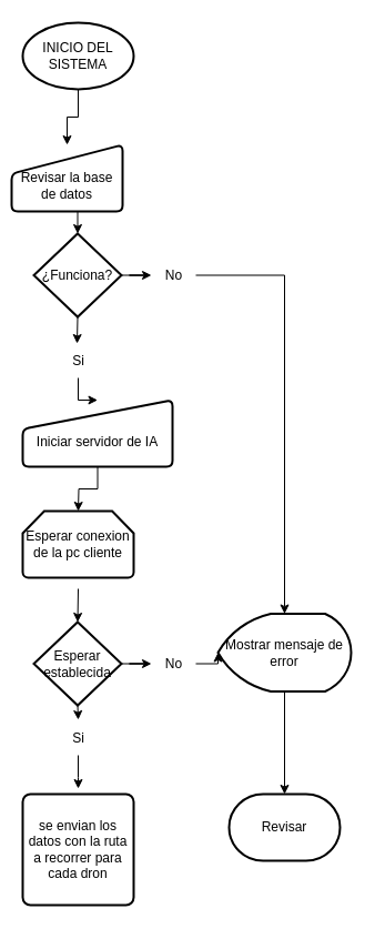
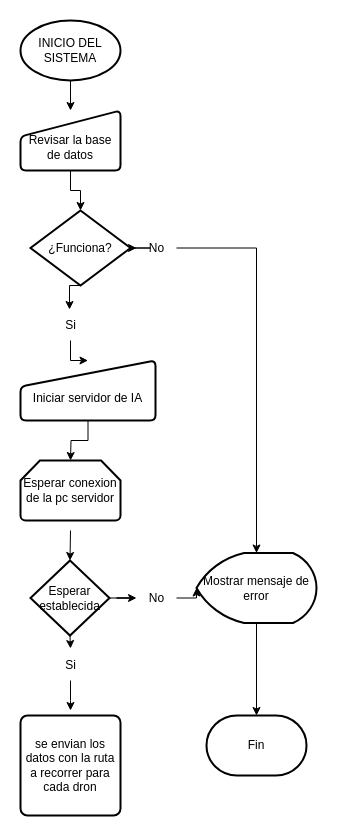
- <mxCell id="8" value="&lt;br&gt;Revisar la base de datos" style="html=1;strokeWidth=2;shape=manualInput;whiteSpace=wrap;rounded=1;size=26;arcSize=11;" vertex="1" parent="1"><mxGeometry x="10" y="130" width="100" height="60" as="geometry" /></mxCell>
+ <mxCell id="8" value="&lt;br&gt;Revisar la base de datos" style="html=1;strokeWidth=2;shape=manualInput;whiteSpace=wrap;rounded=1;size=26;arcSize=11;" vertex="1" parent="1"><mxGeometry x="20" y="110" width="100" height="60" as="geometry" /></mxCell>
- <mxCell id="6" value="¿Funciona?" style="strokeWidth=2;html=1;shape=mxgraph.flowchart.decision;whiteSpace=wrap;" vertex="1" parent="1"><mxGeometry x="30" y="210" width="79" height="75" as="geometry" /></mxCell>
+ <mxCell id="6" value="¿Funciona?" style="strokeWidth=2;html=1;shape=mxgraph.flowchart.decision;whiteSpace=wrap;" vertex="1" parent="1"><mxGeometry x="30" y="210" width="100" height="75" as="geometry" /></mxCell>
- <mxCell id="26" value="Esperar conexion de la pc cliente" style="strokeWidth=2;html=1;shape=mxgraph.flowchart.loop_limit;whiteSpace=wrap;" vertex="1" parent="1"><mxGeometry x="20" y="460" width="100" height="60" as="geometry" /></mxCell>
+ <mxCell id="26" value="Esperar conexion de la pc servidor" style="strokeWidth=2;html=1;shape=mxgraph.flowchart.loop_limit;whiteSpace=wrap;" vertex="1" parent="1"><mxGeometry x="20" y="460" width="100" height="60" as="geometry" /></mxCell>
- <mxCell id="23" value="Revisar" style="strokeWidth=2;html=1;shape=mxgraph.flowchart.terminator;whiteSpace=wrap;" vertex="1" parent="1"><mxGeometry x="206" y="715" width="100" height="60" as="geometry" /></mxCell>
+ <mxCell id="23" value="Fin" style="strokeWidth=2;html=1;shape=mxgraph.flowchart.terminator;whiteSpace=wrap;" vertex="1" parent="1"><mxGeometry x="206" y="715" width="100" height="60" as="geometry" /></mxCell>
